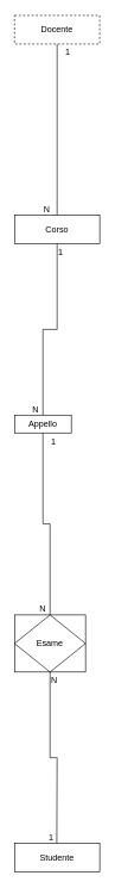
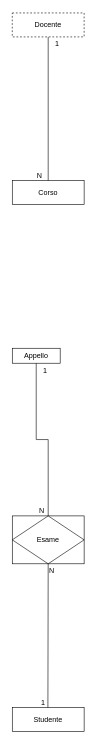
- <mxCell id="6" value="" style="endArrow=none;html=1;rounded=0;edgeStyle=orthogonalEdgeStyle;exitX=0.5;exitY=1;exitDx=0;exitDy=0;entryX=0.5;entryY=0;entryDx=0;entryDy=0;" edge="1" parent="1" source="4" target="2"><mxGeometry relative="1" as="geometry"><mxPoint x="150" y="650" as="sourcePoint" /><mxPoint x="310" y="650" as="targetPoint" /></mxGeometry></mxCell>
- <mxCell id="7" value="1" style="resizable=0;html=1;align=left;verticalAlign=bottom;" connectable="0" vertex="1" parent="6"><mxGeometry x="-1" relative="1" as="geometry"><mxPoint y="20" as="offset" /></mxGeometry></mxCell>
- <mxCell id="8" value="N" style="resizable=0;html=1;align=right;verticalAlign=bottom;" connectable="0" vertex="1" parent="6"><mxGeometry x="1" relative="1" as="geometry"><mxPoint x="-6" as="offset" /></mxGeometry></mxCell>
- <mxCell id="12" value="Esame" style="shape=associativeEntity;whiteSpace=wrap;html=1;align=center;" vertex="1" parent="1"><mxGeometry x="20" y="860" width="100" height="80" as="geometry" /></mxCell>
+ <mxCell id="12" value="Esame" style="shape=associativeEntity;whiteSpace=wrap;html=1;align=center;" vertex="1" parent="1"><mxGeometry x="20" y="860" width="120" height="80" as="geometry" /></mxCell>
